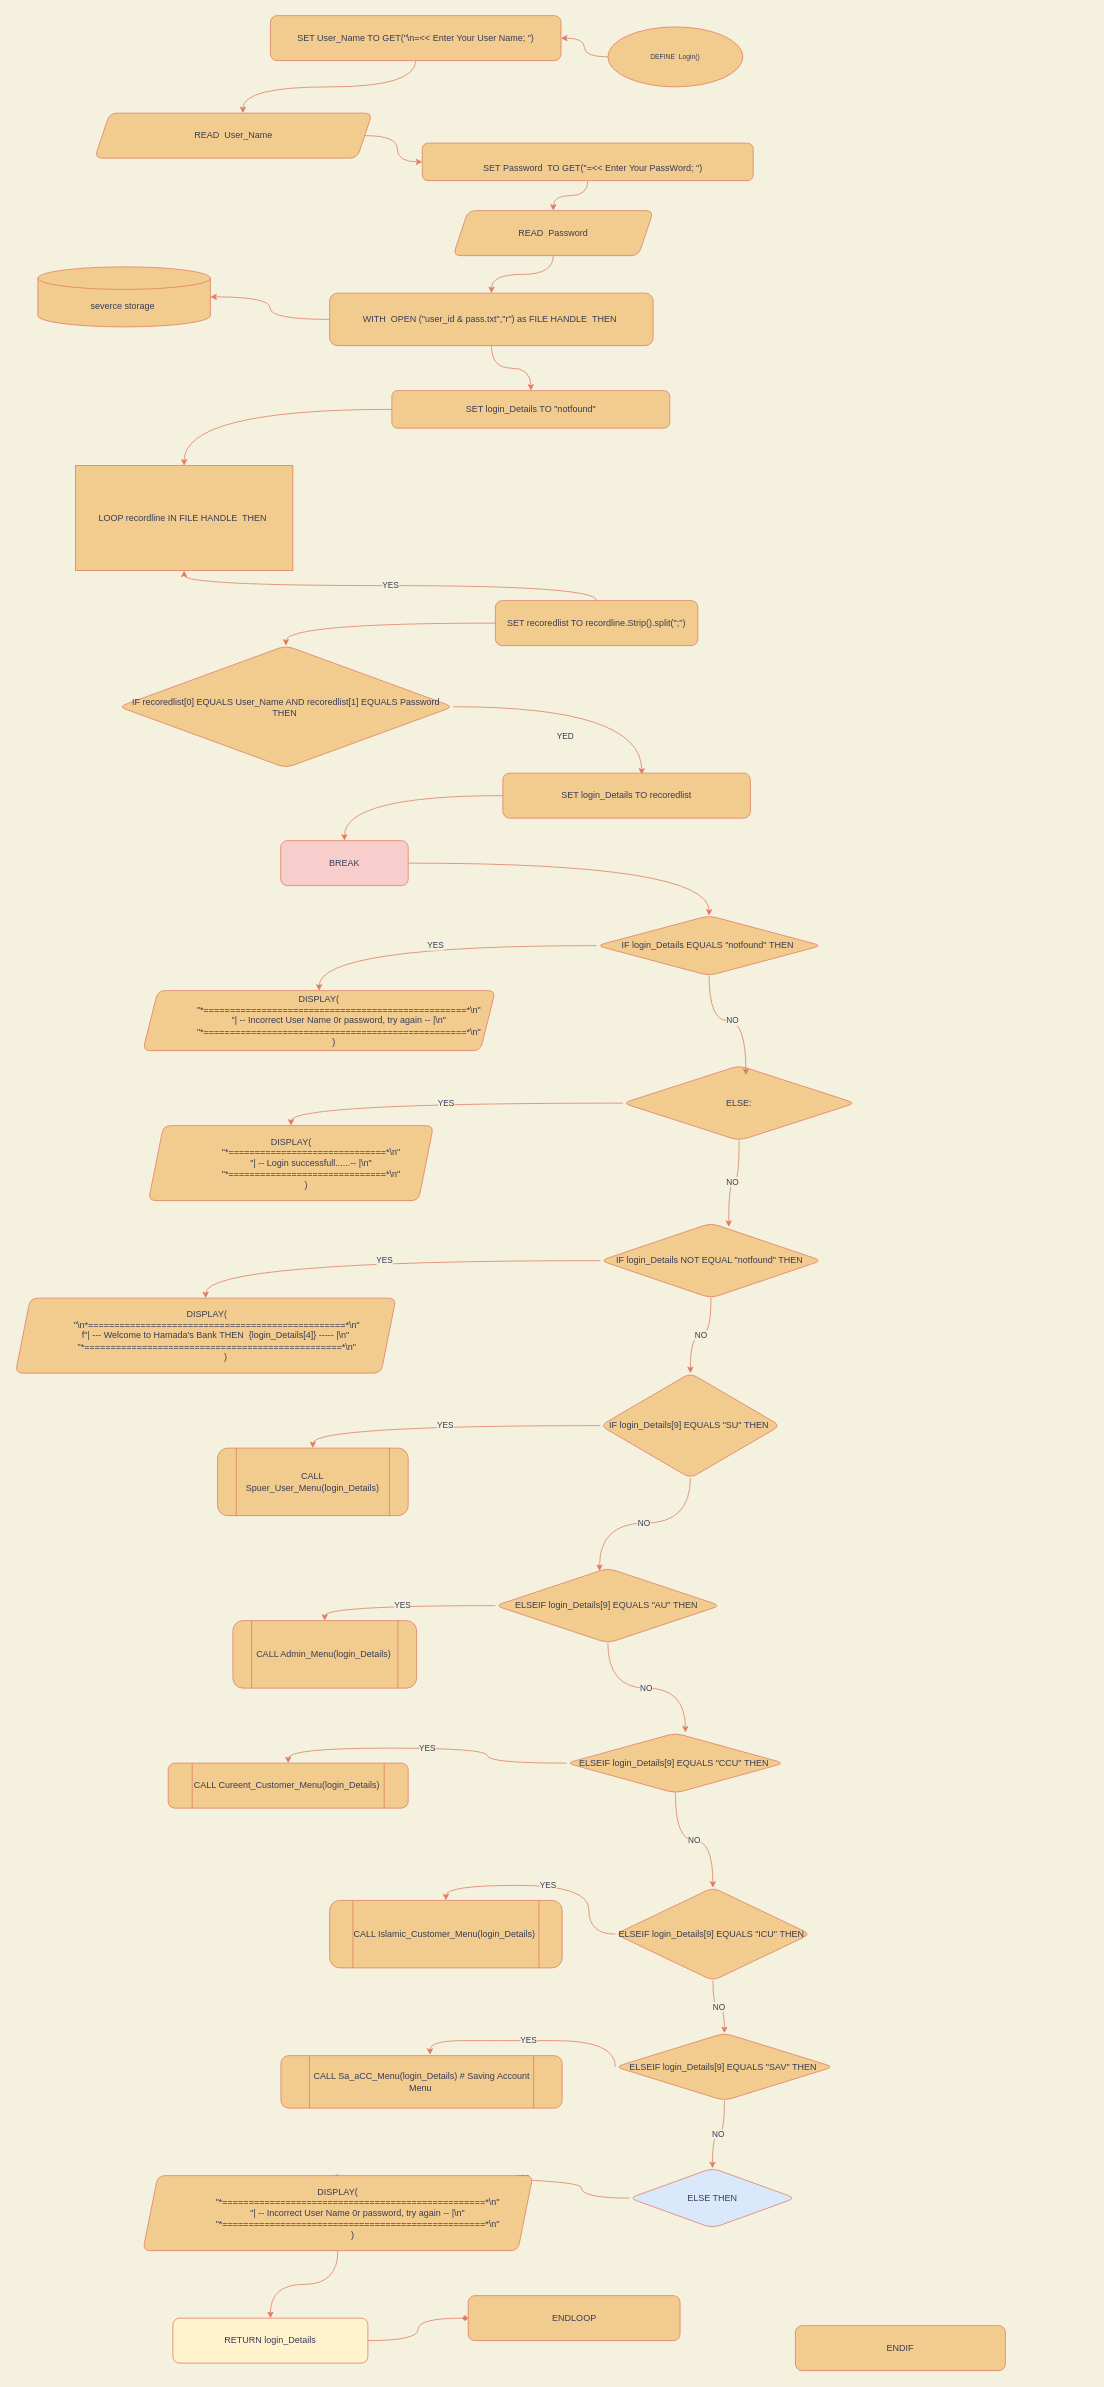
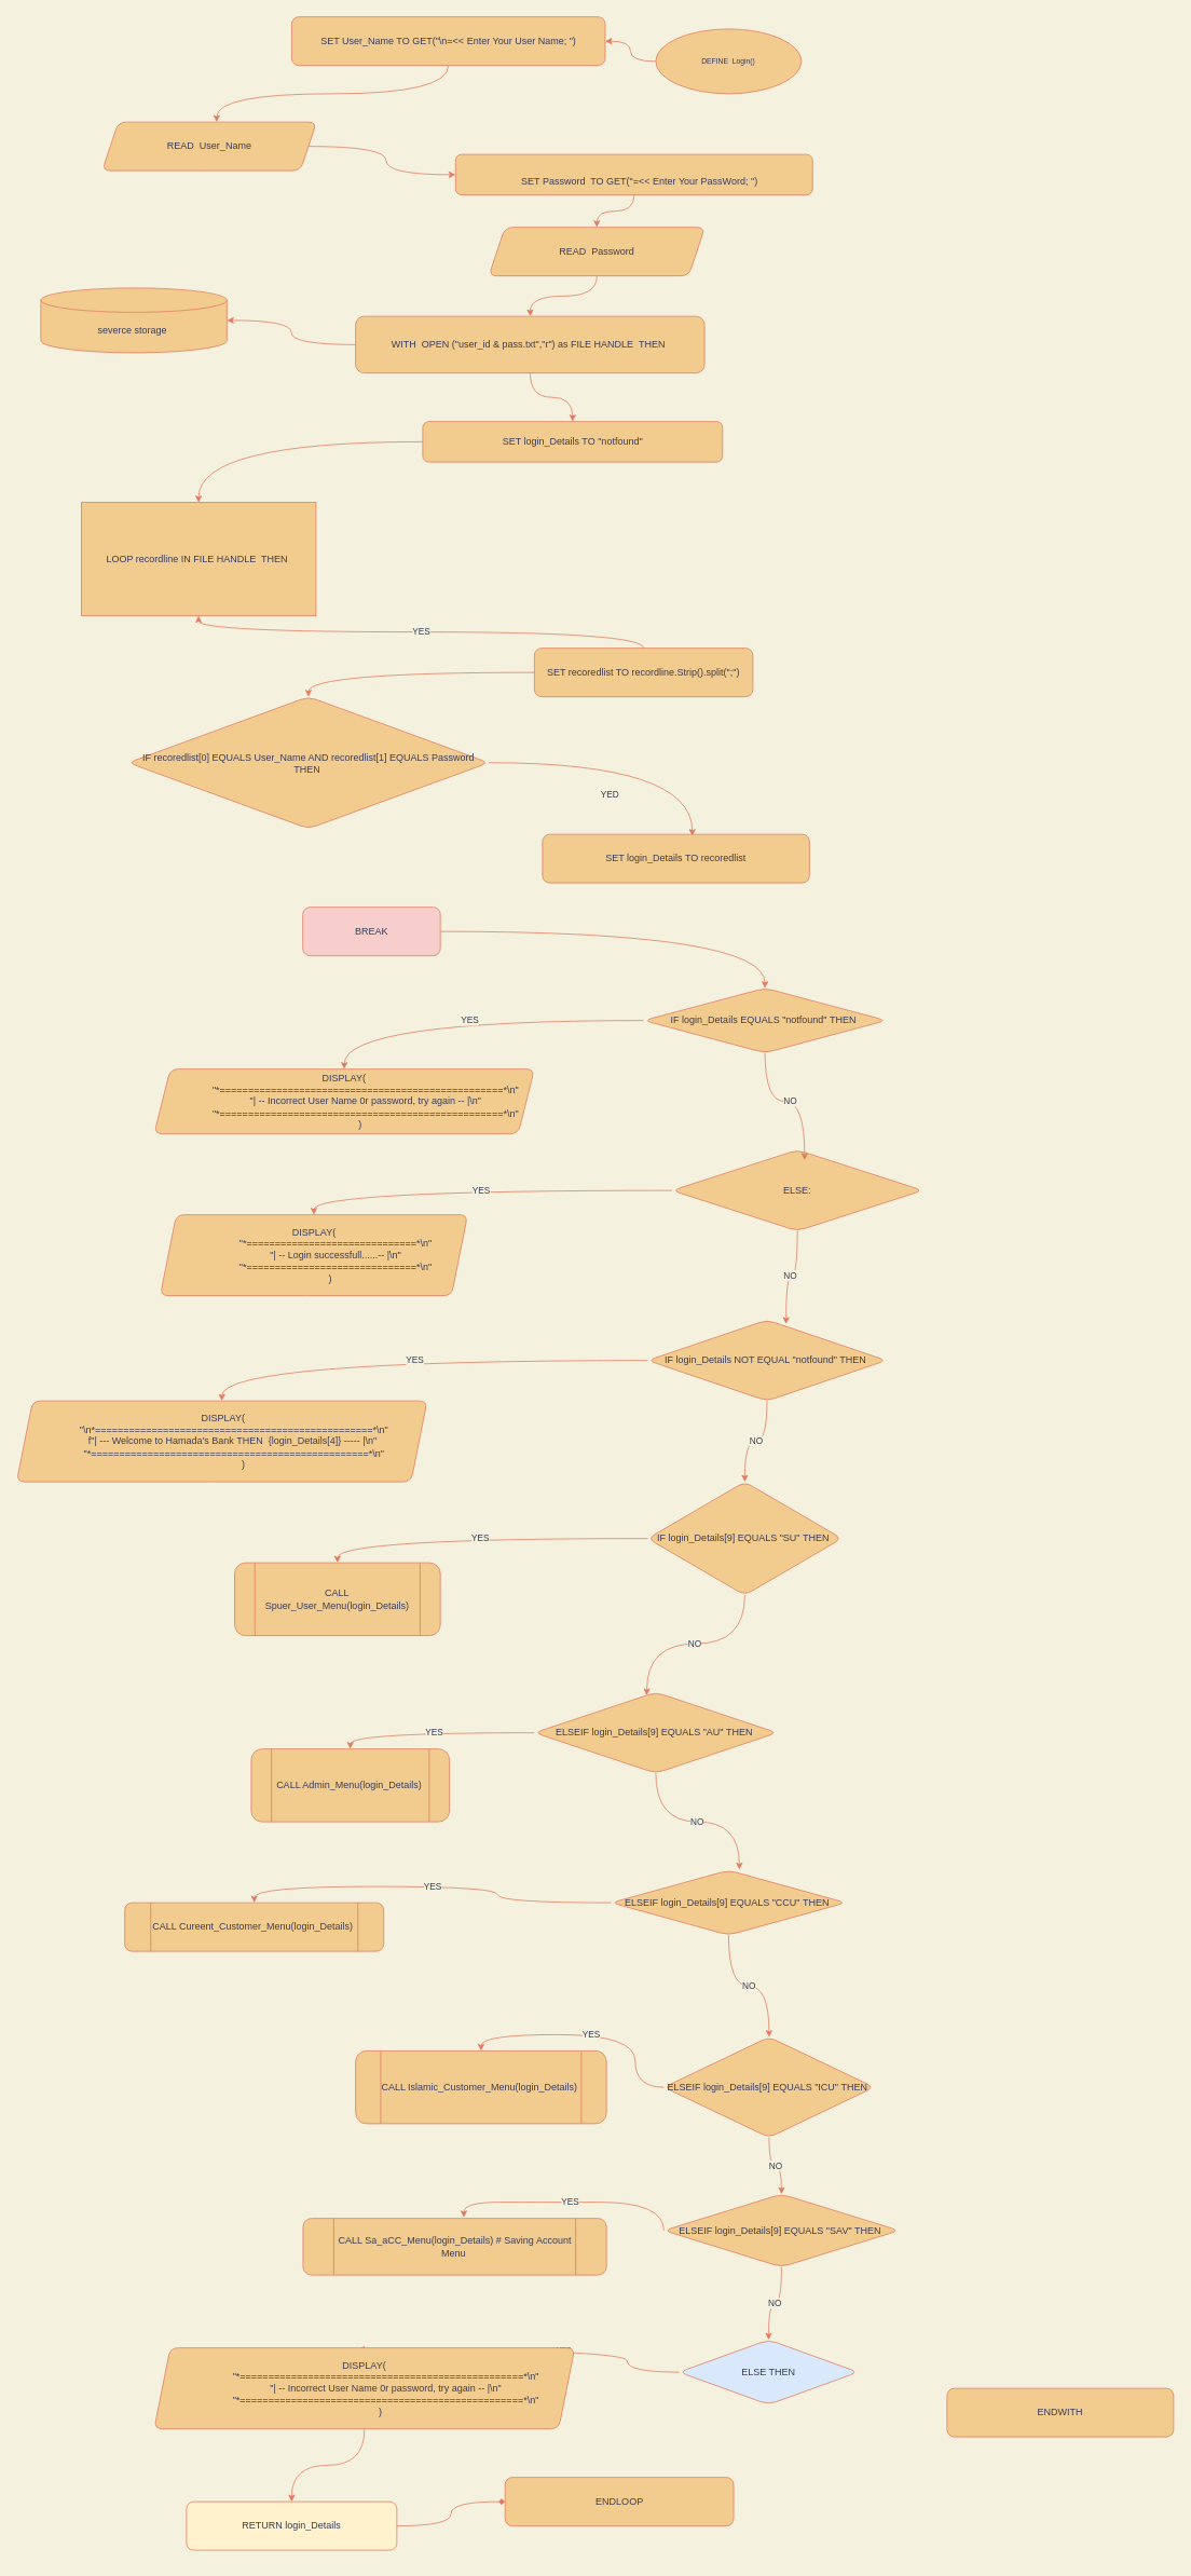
- <mxCell id="57" value="READ  User_Name" style="shape=parallelogram;perimeter=parallelogramPerimeter;whiteSpace=wrap;html=1;fixedSize=1;rounded=1;fillColor=#F2CC8F;strokeColor=#E07A5F;fontColor=#393C56;" vertex="1" parent="1"><mxGeometry x="125.79" y="150" width="370" height="60" as="geometry" /></mxCell>
+ <mxCell id="57" value="READ  User_Name" style="shape=parallelogram;perimeter=parallelogramPerimeter;whiteSpace=wrap;html=1;fixedSize=1;rounded=1;fillColor=#F2CC8F;strokeColor=#E07A5F;fontColor=#393C56;" vertex="1" parent="1"><mxGeometry x="125.79" y="150" width="265" height="60" as="geometry" /></mxCell>
- <mxCell id="13" style="edgeStyle=orthogonalEdgeStyle;orthogonalLoop=1;jettySize=auto;html=1;entryX=0.5;entryY=0;entryDx=0;entryDy=0;curved=1;labelBackgroundColor=#F4F1DE;strokeColor=#E07A5F;fontColor=#393C56;" edge="1" parent="1" source="14" target="20"><mxGeometry relative="1" as="geometry" /></mxCell>
- <mxCell id="68" value="&lt;span&gt;CALL Cureent_Customer_Menu(login_Details)&amp;nbsp;&lt;/span&gt;" style="shape=process;whiteSpace=wrap;html=1;backgroundOutline=1;rounded=1;fillColor=#F2CC8F;strokeColor=#E07A5F;fontColor=#393C56;" vertex="1" parent="1"><mxGeometry x="223.75" y="2350" width="320" height="60" as="geometry" /></mxCell>
+ <mxCell id="68" value="&lt;span&gt;CALL Cureent_Customer_Menu(login_Details)&amp;nbsp;&lt;/span&gt;" style="shape=process;whiteSpace=wrap;html=1;backgroundOutline=1;rounded=1;fillColor=#F2CC8F;strokeColor=#E07A5F;fontColor=#393C56;" vertex="1" parent="1"><mxGeometry x="153.75" y="2350" width="320" height="60" as="geometry" /></mxCell>
+ <mxCell id="53" value="ENDWITH" style="whiteSpace=wrap;html=1;rounded=1;fillColor=#F2CC8F;strokeColor=#E07A5F;fontColor=#393C56;" vertex="1" parent="1"><mxGeometry x="1170" y="2950" width="280" height="60" as="geometry" /></mxCell>
- <mxCell id="54" value="ENDIF" style="whiteSpace=wrap;html=1;rounded=1;fillColor=#F2CC8F;strokeColor=#E07A5F;fontColor=#393C56;" vertex="1" parent="1"><mxGeometry x="1060" y="3100" width="280" height="60" as="geometry" /></mxCell>
